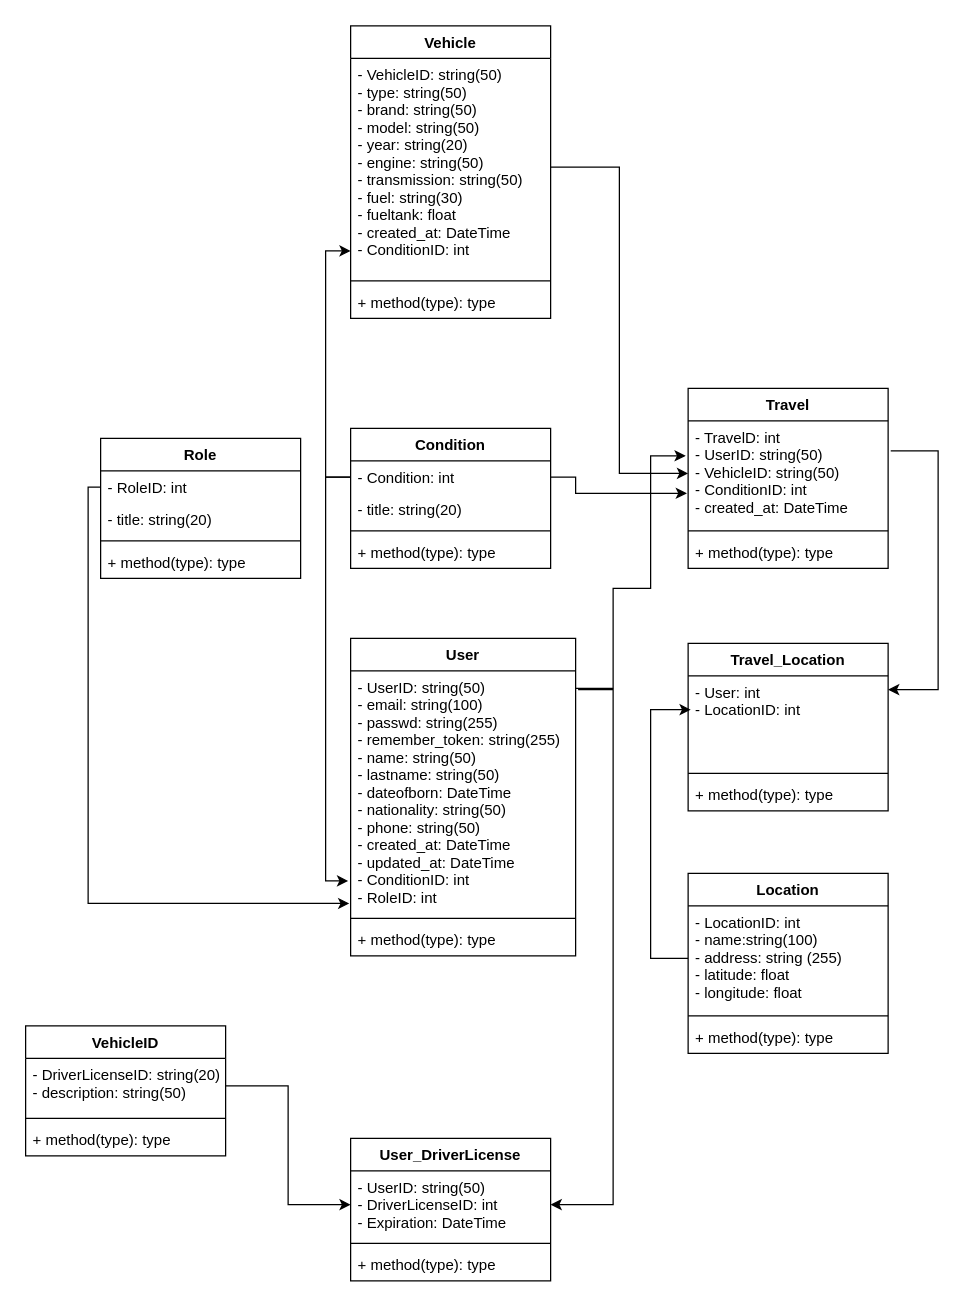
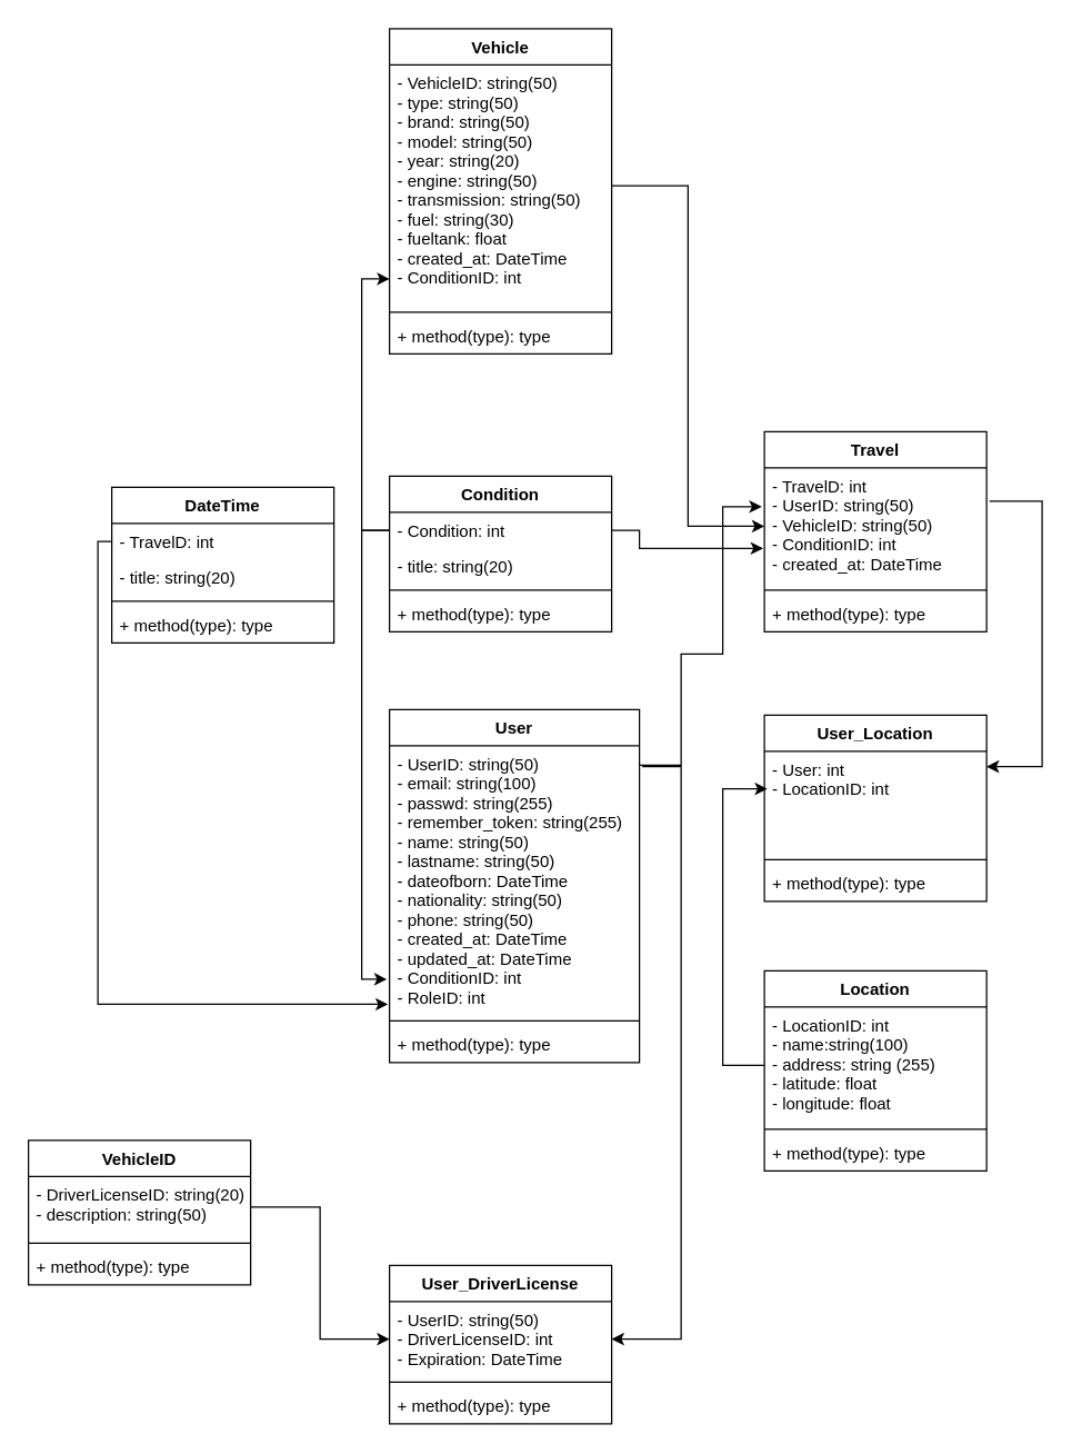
- <mxCell id="8" value="Role" style="swimlane;fontStyle=1;align=center;verticalAlign=top;childLayout=stackLayout;horizontal=1;startSize=26;horizontalStack=0;resizeParent=1;resizeParentMax=0;resizeLast=0;collapsible=1;marginBottom=0;" vertex="1" parent="1"><mxGeometry x="80" y="350" width="160" height="112" as="geometry" /></mxCell>
+ <mxCell id="8" value="DateTime" style="swimlane;fontStyle=1;align=center;verticalAlign=top;childLayout=stackLayout;horizontal=1;startSize=26;horizontalStack=0;resizeParent=1;resizeParentMax=0;resizeLast=0;collapsible=1;marginBottom=0;" vertex="1" parent="1"><mxGeometry x="80" y="350" width="160" height="112" as="geometry" /></mxCell>
- <mxCell id="9" value="- RoleID: int" style="text;strokeColor=none;fillColor=none;align=left;verticalAlign=top;spacingLeft=4;spacingRight=4;overflow=hidden;rotatable=0;points=[[0,0.5],[1,0.5]];portConstraint=eastwest;" vertex="1" parent="8"><mxGeometry y="26" width="160" height="26" as="geometry" /></mxCell>
+ <mxCell id="9" value="- TravelD: int" style="text;strokeColor=none;fillColor=none;align=left;verticalAlign=top;spacingLeft=4;spacingRight=4;overflow=hidden;rotatable=0;points=[[0,0.5],[1,0.5]];portConstraint=eastwest;" vertex="1" parent="8"><mxGeometry y="26" width="160" height="26" as="geometry" /></mxCell>
- <mxCell id="30" value="Travel_Location" style="swimlane;fontStyle=1;align=center;verticalAlign=top;childLayout=stackLayout;horizontal=1;startSize=26;horizontalStack=0;resizeParent=1;resizeParentMax=0;resizeLast=0;collapsible=1;marginBottom=0;" vertex="1" parent="1"><mxGeometry x="550" y="514" width="160" height="134" as="geometry" /></mxCell>
+ <mxCell id="30" value="User_Location" style="swimlane;fontStyle=1;align=center;verticalAlign=top;childLayout=stackLayout;horizontal=1;startSize=26;horizontalStack=0;resizeParent=1;resizeParentMax=0;resizeLast=0;collapsible=1;marginBottom=0;" vertex="1" parent="1"><mxGeometry x="550" y="514" width="160" height="134" as="geometry" /></mxCell>
